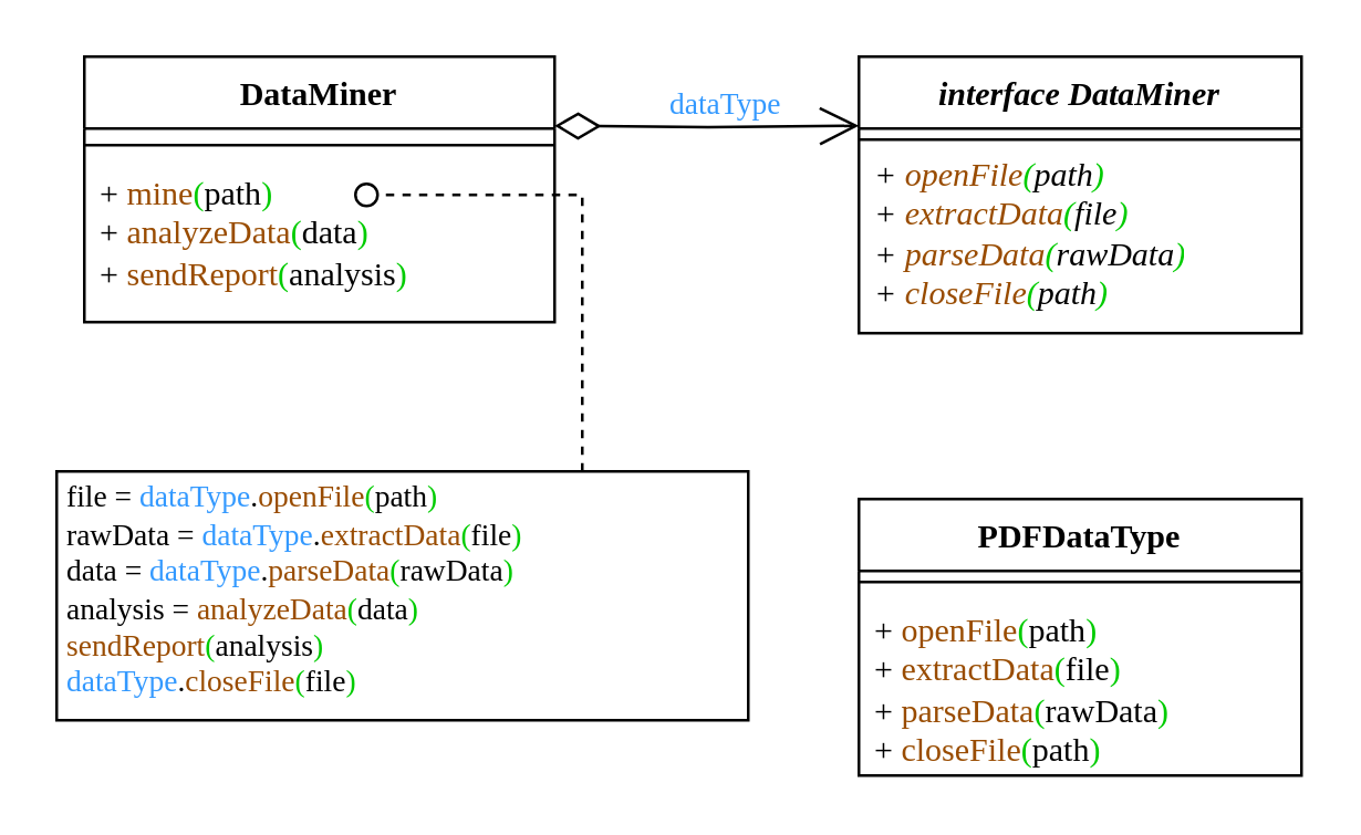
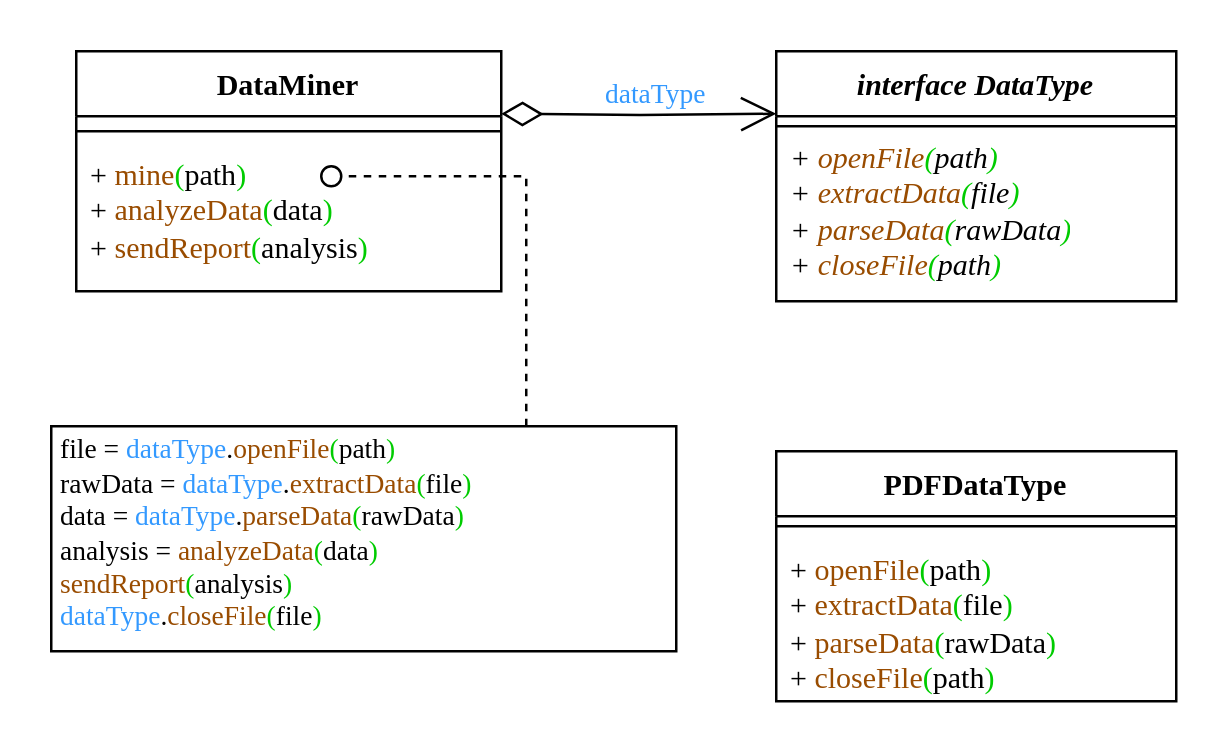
- <mxCell id="7" value="&lt;font face=&quot;JetBrainsMono Nerd Font&quot;&gt;&lt;i&gt;interface DataMiner&lt;/i&gt;&lt;/font&gt;" style="swimlane;fontStyle=1;align=center;verticalAlign=top;childLayout=stackLayout;horizontal=1;startSize=26;horizontalStack=0;resizeParent=1;resizeParentMax=0;resizeLast=0;collapsible=1;marginBottom=0;whiteSpace=wrap;html=1;" vertex="1" parent="1"><mxGeometry x="310" y="20" width="160" height="100" as="geometry" /></mxCell>
+ <mxCell id="7" value="&lt;font face=&quot;JetBrainsMono Nerd Font&quot;&gt;&lt;i&gt;interface DataType&lt;/i&gt;&lt;/font&gt;" style="swimlane;fontStyle=1;align=center;verticalAlign=top;childLayout=stackLayout;horizontal=1;startSize=26;horizontalStack=0;resizeParent=1;resizeParentMax=0;resizeLast=0;collapsible=1;marginBottom=0;whiteSpace=wrap;html=1;" vertex="1" parent="1"><mxGeometry x="310" y="20" width="160" height="100" as="geometry" /></mxCell>
